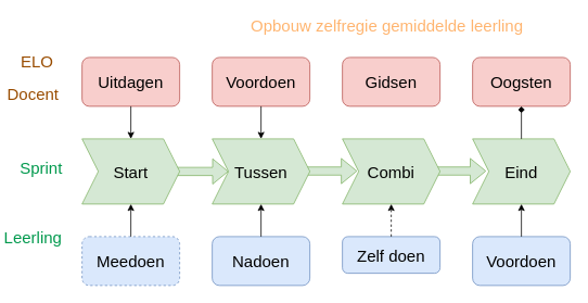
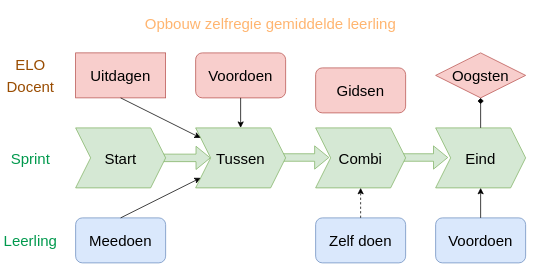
- <mxCell id="21" value="&lt;font color=&quot;#ffb570&quot;&gt;Opbouw zelfregie gemiddelde leerling&lt;/font&gt;" style="text;html=1;strokeColor=none;fillColor=none;align=center;verticalAlign=middle;whiteSpace=wrap;rounded=0;fontSize=20;fontColor=#00994D;" vertex="1" parent="1"><mxGeometry x="255" y="20" width="440" height="20" as="geometry" /></mxCell>
+ <mxCell id="21" value="&lt;font color=&quot;#ffb570&quot;&gt;Opbouw zelfregie gemiddelde leerling&lt;/font&gt;" style="text;html=1;strokeColor=none;fillColor=none;align=center;verticalAlign=middle;whiteSpace=wrap;rounded=0;fontSize=20;fontColor=#00994D;" vertex="1" parent="1"><mxGeometry x="140" y="20" width="440" height="20" as="geometry" /></mxCell>
- <mxCell id="17" value="ELO" style="text;html=1;strokeColor=none;fillColor=none;align=center;verticalAlign=middle;whiteSpace=wrap;rounded=0;fontSize=20;fontColor=#994C00;" vertex="1" parent="1"><mxGeometry x="25" y="65" width="40" height="20" as="geometry" /></mxCell>
+ <mxCell id="17" value="ELO" style="text;html=1;strokeColor=none;fillColor=none;align=center;verticalAlign=middle;whiteSpace=wrap;rounded=0;fontSize=20;fontColor=#994C00;" vertex="1" parent="1"><mxGeometry x="20" y="75" width="40" height="20" as="geometry" /></mxCell>
- <mxCell id="9" value="&lt;font style=&quot;font-size: 20px&quot;&gt;Uitdagen&lt;/font&gt;" style="rounded=1;whiteSpace=wrap;html=1;fillColor=#f8cecc;strokeColor=#b85450;" vertex="1" parent="1"><mxGeometry x="100" y="70" width="120" height="60" as="geometry" /></mxCell>
+ <mxCell id="9" value="&lt;font style=&quot;font-size: 20px&quot;&gt;Uitdagen&lt;/font&gt;" style="whiteSpace=wrap;html=1;fillColor=#f8cecc;strokeColor=#b85450;rounded=0;" vertex="1" parent="1"><mxGeometry x="100" y="70" width="120" height="60" as="geometry" /></mxCell>
- <mxCell id="11" value="&lt;font style=&quot;font-size: 20px&quot;&gt;Gidsen&lt;/font&gt;" style="rounded=1;whiteSpace=wrap;html=1;fillColor=#f8cecc;strokeColor=#b85450;" vertex="1" parent="1"><mxGeometry x="420" y="70" width="120" height="60" as="geometry" /></mxCell>
+ <mxCell id="11" value="&lt;font style=&quot;font-size: 20px&quot;&gt;Gidsen&lt;/font&gt;" style="rounded=1;whiteSpace=wrap;html=1;fillColor=#f8cecc;strokeColor=#b85450;" vertex="1" parent="1"><mxGeometry x="420" y="90" width="120" height="60" as="geometry" /></mxCell>
- <mxCell id="12" value="&lt;font style=&quot;font-size: 20px&quot;&gt;Oogsten&lt;/font&gt;" style="rounded=1;whiteSpace=wrap;html=1;fillColor=#f8cecc;strokeColor=#b85450;" vertex="1" parent="1"><mxGeometry x="580" y="70" width="120" height="60" as="geometry" /></mxCell>
+ <mxCell id="12" value="&lt;font style=&quot;font-size: 20px&quot;&gt;Oogsten&lt;/font&gt;" style="rhombus;whiteSpace=wrap;html=1;fillColor=#f8cecc;strokeColor=#b85450;" vertex="1" parent="1"><mxGeometry x="580" y="70" width="120" height="60" as="geometry" /></mxCell>
- <mxCell id="26" value="" style="endArrow=classic;html=1;fontSize=20;fontColor=#00994D;entryX=0.5;entryY=0;entryDx=0;entryDy=0;exitX=0.5;exitY=1;exitDx=0;exitDy=0;" edge="1" parent="1" source="9" target="13"><mxGeometry width="50" height="50" relative="1" as="geometry"><mxPoint x="60" y="420" as="sourcePoint" /><mxPoint x="50" y="370" as="targetPoint" /></mxGeometry></mxCell>
+ <mxCell id="26" value="" style="endArrow=classic;html=1;fontSize=20;fontColor=#00994D;exitX=0.5;exitY=1;exitDx=0;exitDy=0;" edge="1" parent="1" source="9" target="14"><mxGeometry width="50" height="50" relative="1" as="geometry"><mxPoint x="60" y="420" as="sourcePoint" /><mxPoint x="50" y="370" as="targetPoint" /></mxGeometry></mxCell>
- <mxCell id="18" value="Sprint" style="text;html=1;strokeColor=none;fillColor=none;align=center;verticalAlign=middle;whiteSpace=wrap;rounded=0;fontSize=20;fontColor=#00994D;" vertex="1" parent="1"><mxGeometry x="30" y="195" width="40" height="20" as="geometry" /></mxCell>
+ <mxCell id="18" value="Sprint" style="text;html=1;strokeColor=none;fillColor=none;align=center;verticalAlign=middle;whiteSpace=wrap;rounded=0;fontSize=20;fontColor=#00994D;" vertex="1" parent="1"><mxGeometry x="20" y="200" width="40" height="20" as="geometry" /></mxCell>
- <mxCell id="22" value="" style="endArrow=classic;html=1;fontSize=20;fontColor=#00994D;entryX=0.5;entryY=1;entryDx=0;entryDy=0;exitX=0.5;exitY=0;exitDx=0;exitDy=0;" edge="1" parent="1" source="5" target="13"><mxGeometry width="50" height="50" relative="1" as="geometry"><mxPoint x="0" y="420" as="sourcePoint" /><mxPoint x="50" y="370" as="targetPoint" /></mxGeometry></mxCell>
+ <mxCell id="22" value="" style="endArrow=classic;html=1;fontSize=20;fontColor=#00994D;exitX=0.5;exitY=0;exitDx=0;exitDy=0;" edge="1" parent="1" source="5" target="14"><mxGeometry width="50" height="50" relative="1" as="geometry"><mxPoint x="0" y="420" as="sourcePoint" /><mxPoint x="50" y="370" as="targetPoint" /></mxGeometry></mxCell>
- <mxCell id="23" value="" style="endArrow=classic;html=1;fontSize=20;fontColor=#00994D;entryX=0.5;entryY=1;entryDx=0;entryDy=0;exitX=0.5;exitY=0;exitDx=0;exitDy=0;" edge="1" parent="1" source="6" target="14"><mxGeometry width="50" height="50" relative="1" as="geometry"><mxPoint x="0" y="420" as="sourcePoint" /><mxPoint x="50" y="370" as="targetPoint" /></mxGeometry></mxCell>
- <mxCell id="19" value="Leerling" style="text;html=1;strokeColor=none;fillColor=none;align=center;verticalAlign=middle;whiteSpace=wrap;rounded=0;fontSize=20;fontColor=#00994D;" vertex="1" parent="1"><mxGeometry x="20" y="280" width="40" height="20" as="geometry" /></mxCell>
+ <mxCell id="19" value="Leerling" style="text;html=1;strokeColor=none;fillColor=none;align=center;verticalAlign=middle;whiteSpace=wrap;rounded=0;fontSize=20;fontColor=#00994D;" vertex="1" parent="1"><mxGeometry x="20" y="310" width="40" height="20" as="geometry" /></mxCell>
- <mxCell id="7" value="&lt;font style=&quot;font-size: 20px&quot;&gt;Zelf doen&lt;/font&gt;" style="rounded=1;whiteSpace=wrap;html=1;fillColor=#dae8fc;strokeColor=#6c8ebf;" vertex="1" parent="1"><mxGeometry x="420" y="290" width="120" height="45" as="geometry" /></mxCell>
+ <mxCell id="7" value="&lt;font style=&quot;font-size: 20px&quot;&gt;Zelf doen&lt;/font&gt;" style="rounded=1;whiteSpace=wrap;html=1;fillColor=#dae8fc;strokeColor=#6c8ebf;" vertex="1" parent="1"><mxGeometry x="420" y="290" width="120" height="60" as="geometry" /></mxCell>
- <mxCell id="5" value="&lt;font style=&quot;font-size: 20px&quot;&gt;Meedoen&lt;/font&gt;" style="rounded=1;whiteSpace=wrap;html=1;fillColor=#dae8fc;strokeColor=#6c8ebf;dashed=1;" vertex="1" parent="1"><mxGeometry x="100" y="290" width="120" height="60" as="geometry" /></mxCell>
+ <mxCell id="5" value="&lt;font style=&quot;font-size: 20px&quot;&gt;Meedoen&lt;/font&gt;" style="rounded=1;whiteSpace=wrap;html=1;fillColor=#dae8fc;strokeColor=#6c8ebf;" vertex="1" parent="1"><mxGeometry x="100" y="290" width="120" height="60" as="geometry" /></mxCell>
- <mxCell id="6" value="Nadoen" style="rounded=1;whiteSpace=wrap;html=1;fillColor=#dae8fc;strokeColor=#6c8ebf;fontSize=20;" vertex="1" parent="1"><mxGeometry x="260" y="290" width="120" height="60" as="geometry" /></mxCell>
